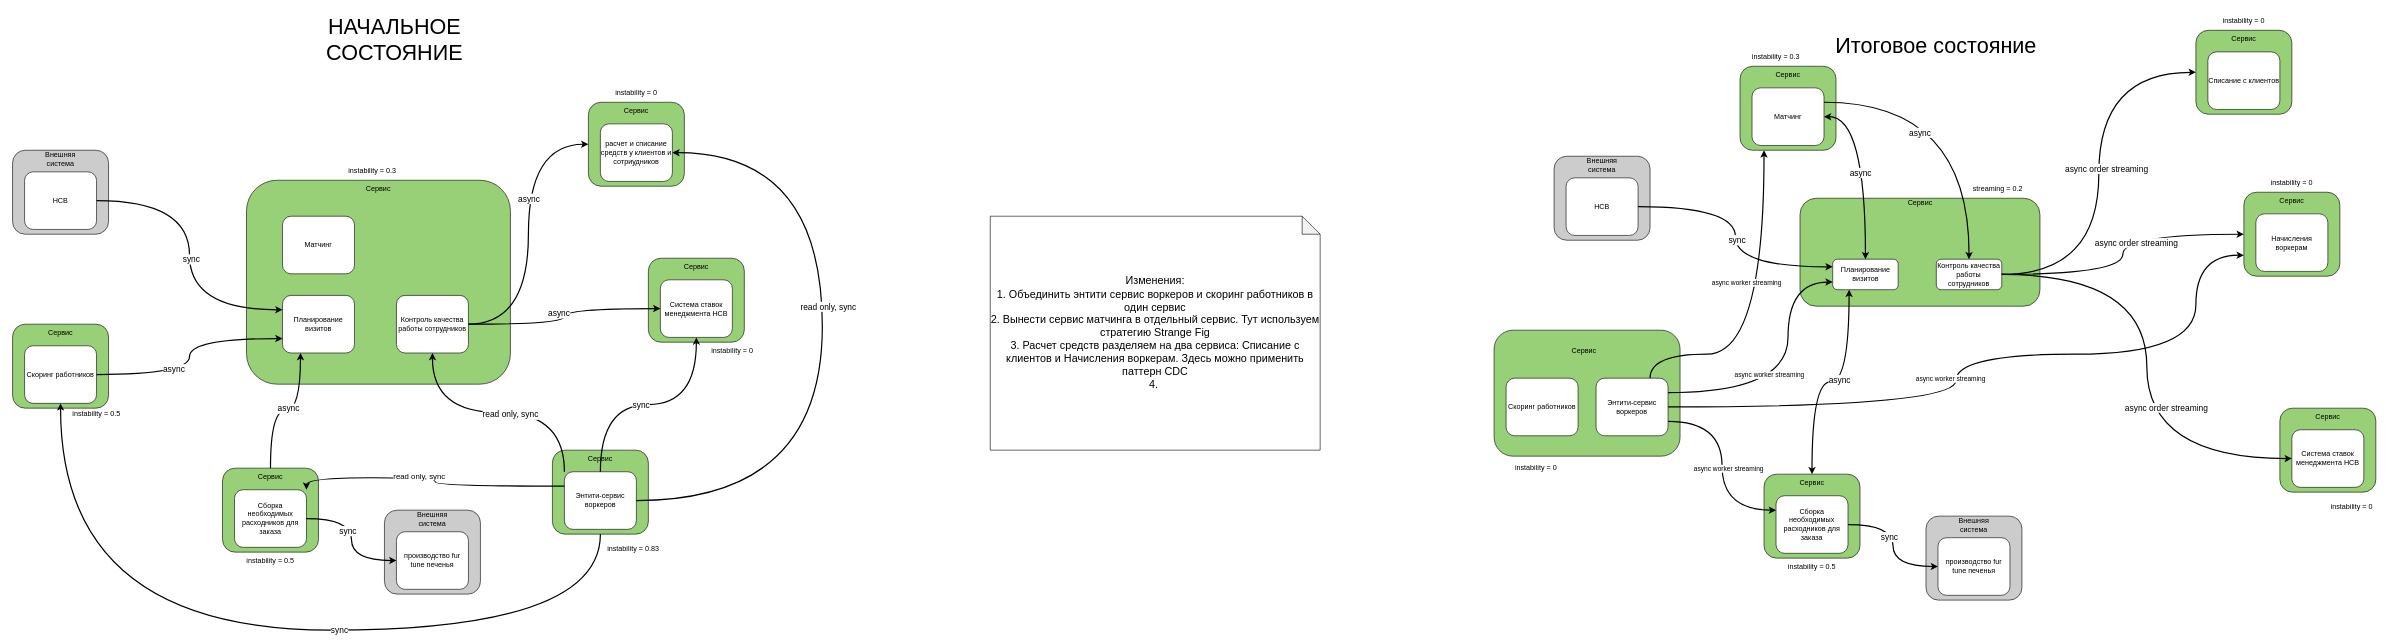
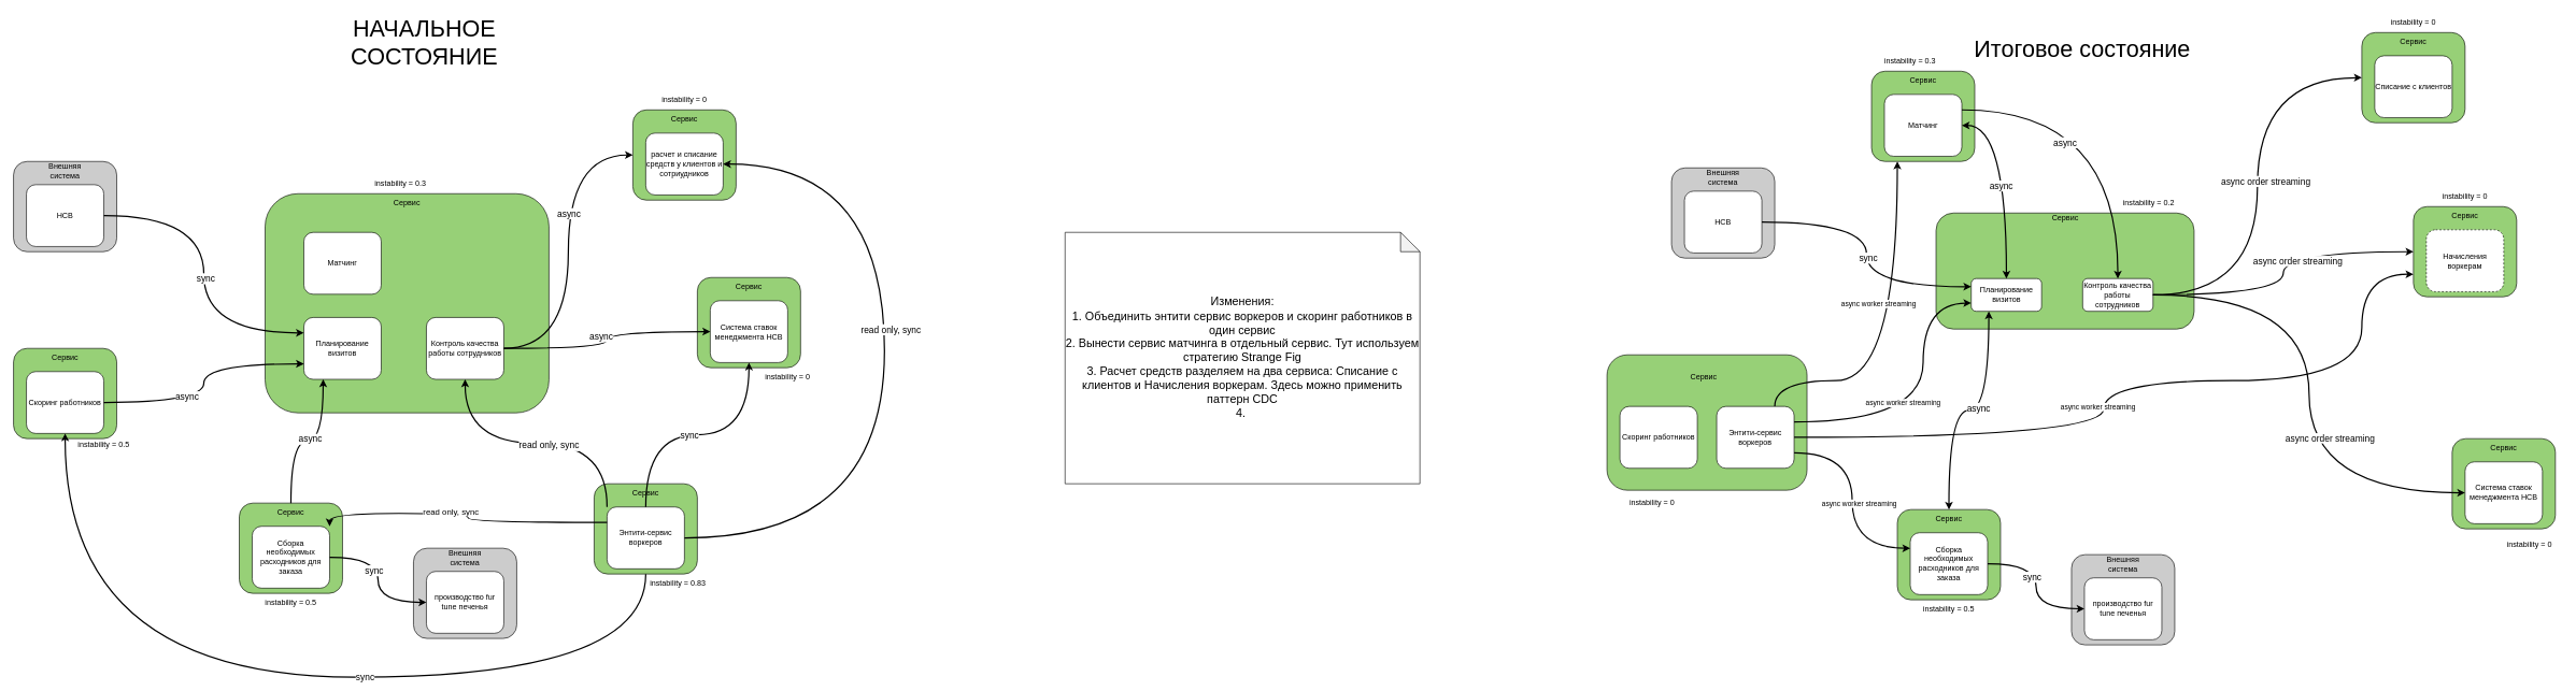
- <mxCell id="103" value="streaming = 0.2" style="text;html=1;align=center;verticalAlign=middle;whiteSpace=wrap;rounded=0;" vertex="1" parent="1"><mxGeometry x="3280" y="300" width="100" height="30" as="geometry" /></mxCell>
+ <mxCell id="103" value="instability = 0.2" style="text;html=1;align=center;verticalAlign=middle;whiteSpace=wrap;rounded=0;" vertex="1" parent="1"><mxGeometry x="3280" y="300" width="100" height="30" as="geometry" /></mxCell>
- <mxCell id="121" value="Начисления воркерам" style="rounded=1;whiteSpace=wrap;html=1;" vertex="1" parent="119"><mxGeometry x="20" y="36" width="120" height="96" as="geometry" /></mxCell>
+ <mxCell id="121" value="Начисления воркерам" style="rounded=1;whiteSpace=wrap;html=1;dashed=1;" vertex="1" parent="119"><mxGeometry x="20" y="36" width="120" height="96" as="geometry" /></mxCell>
- <mxCell id="60" value="instability = 0.83" style="text;html=1;align=center;verticalAlign=middle;whiteSpace=wrap;rounded=0;" vertex="1" parent="1"><mxGeometry x="1005" y="900" width="100" height="30" as="geometry" /></mxCell>
+ <mxCell id="60" value="instability = 0.83" style="text;html=1;align=center;verticalAlign=middle;whiteSpace=wrap;rounded=0;" vertex="1" parent="1"><mxGeometry x="1000" y="890" width="100" height="30" as="geometry" /></mxCell>
